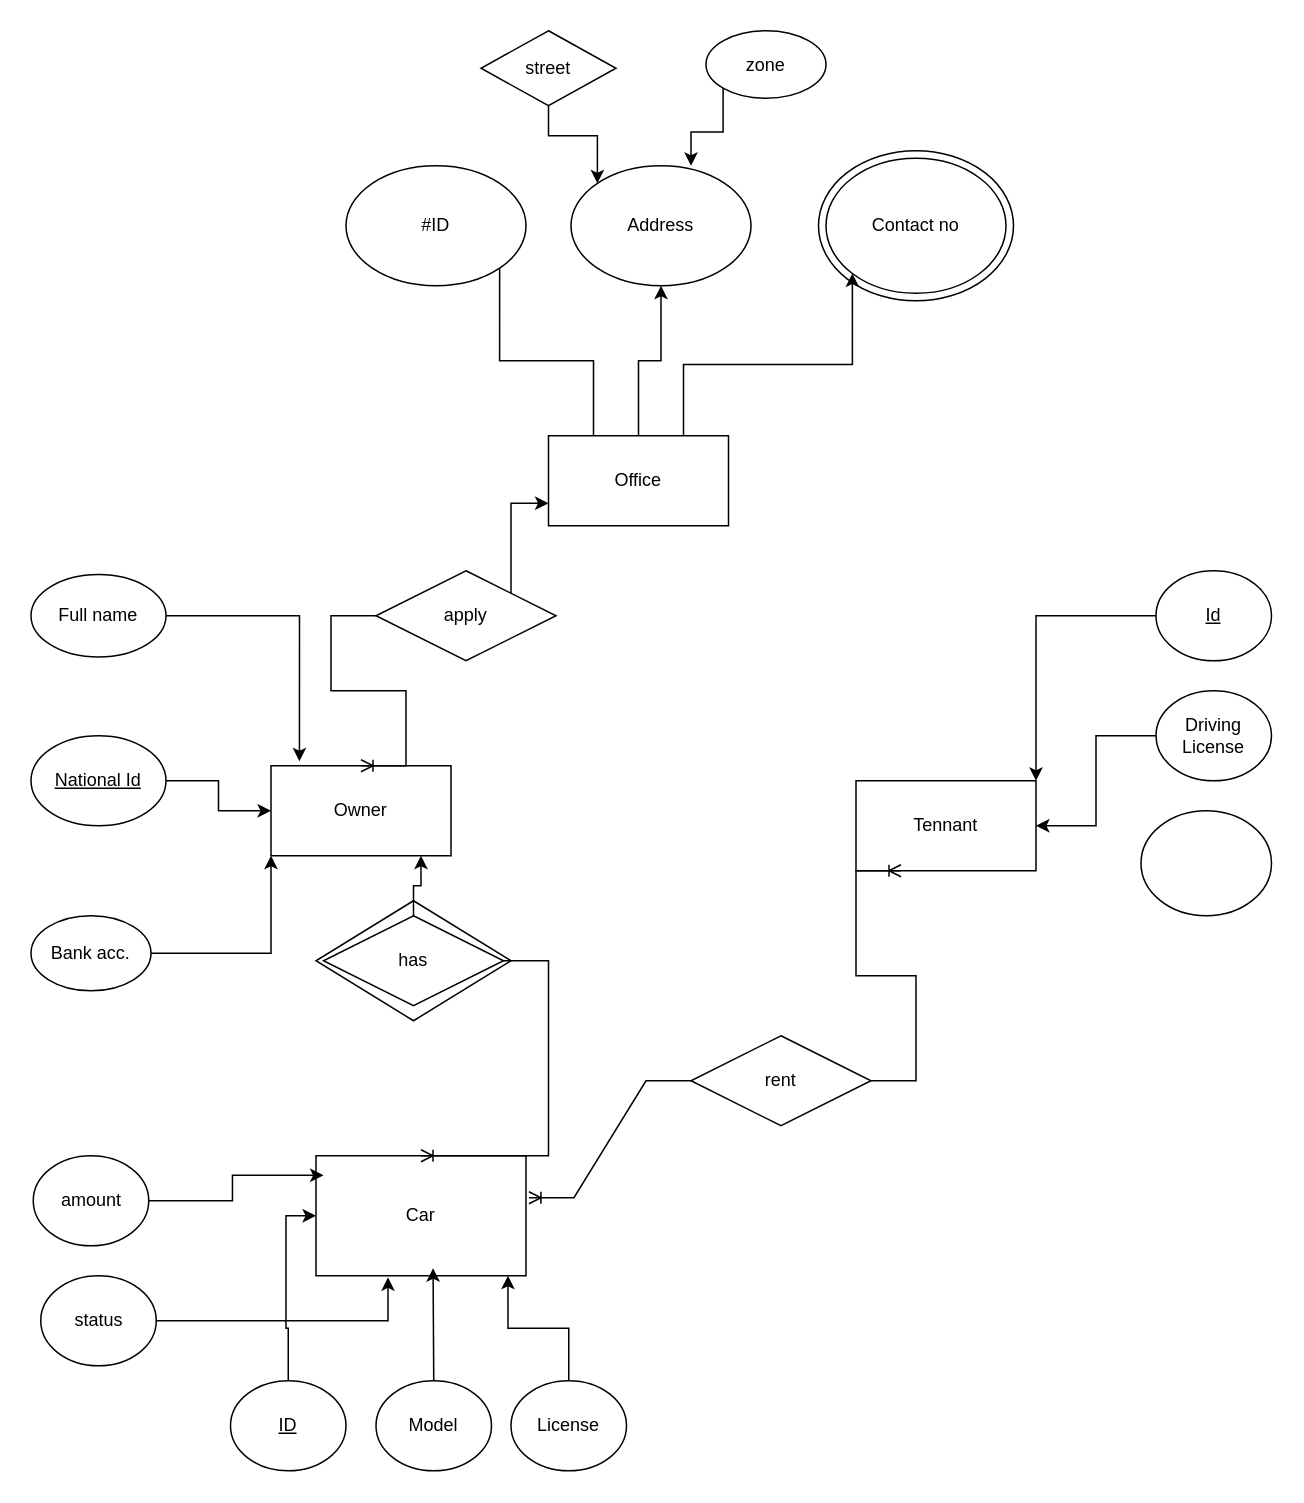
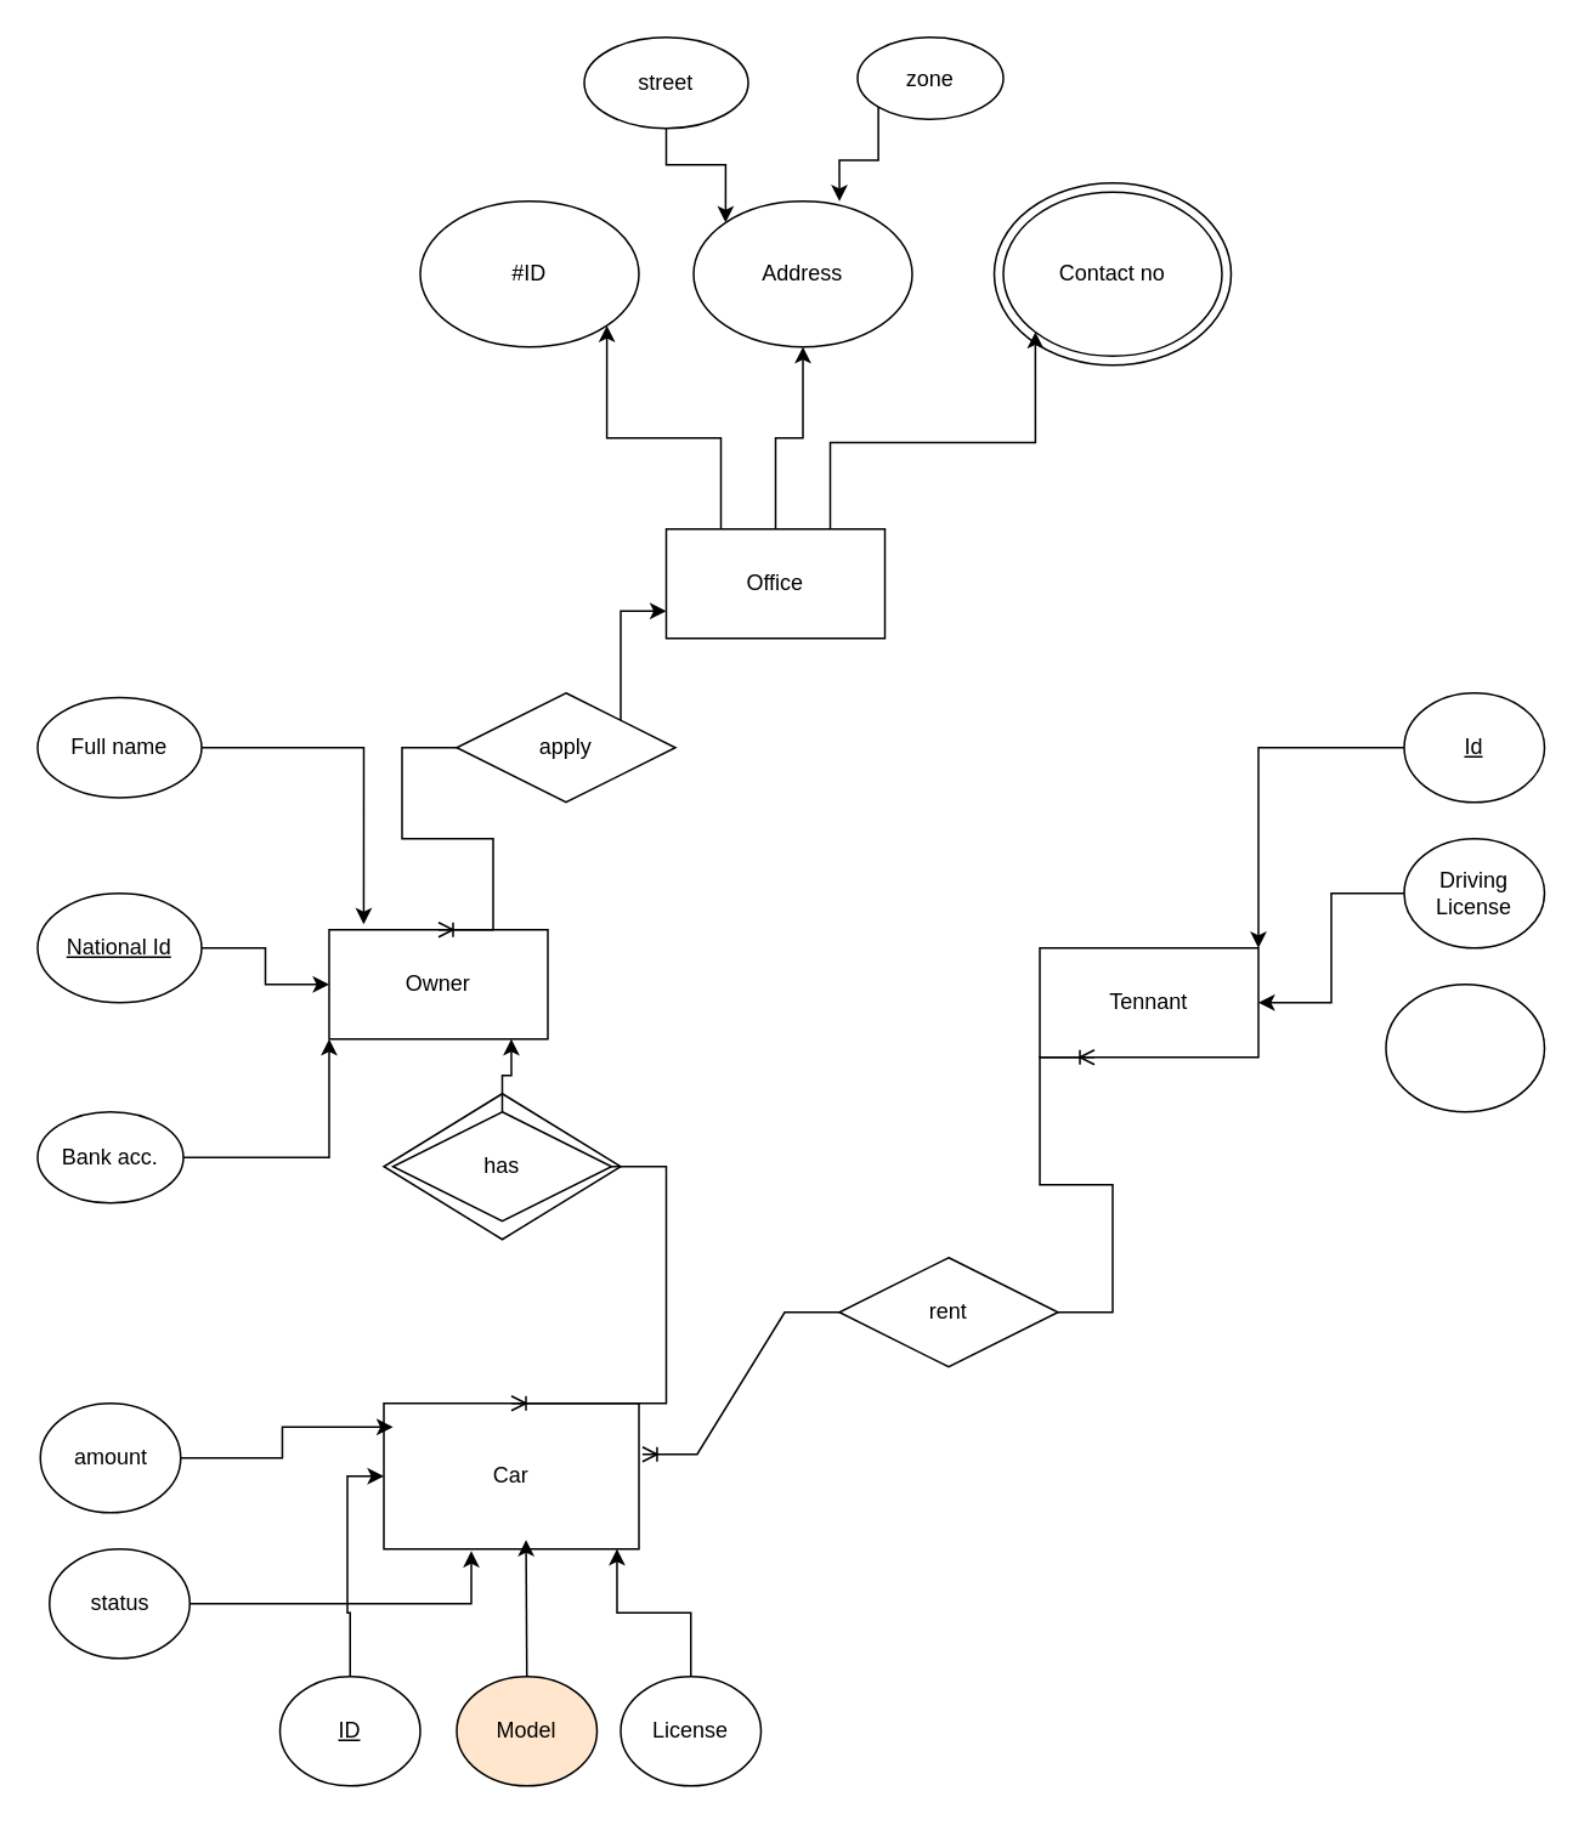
- <mxCell id="18" value="street" style="rhombus;whiteSpace=wrap;html=1;" vertex="1" parent="1"><mxGeometry x="320" y="20" width="90" height="50" as="geometry" /></mxCell>
+ <mxCell id="18" value="street" style="ellipse;whiteSpace=wrap;html=1;" vertex="1" parent="1"><mxGeometry x="320" y="20" width="90" height="50" as="geometry" /></mxCell>
- <mxCell id="6" style="edgeStyle=orthogonalEdgeStyle;rounded=0;orthogonalLoop=1;jettySize=auto;html=1;exitX=0.25;exitY=0;exitDx=0;exitDy=0;entryX=1;entryY=1;entryDx=0;entryDy=0;endArrow=none;" edge="1" parent="1" source="9" target="10"><mxGeometry relative="1" as="geometry" /></mxCell>
+ <mxCell id="6" style="edgeStyle=orthogonalEdgeStyle;rounded=0;orthogonalLoop=1;jettySize=auto;html=1;exitX=0.25;exitY=0;exitDx=0;exitDy=0;entryX=1;entryY=1;entryDx=0;entryDy=0;" edge="1" parent="1" source="9" target="10"><mxGeometry relative="1" as="geometry" /></mxCell>
- <mxCell id="37" value="Model" style="ellipse;whiteSpace=wrap;html=1;" vertex="1" parent="1"><mxGeometry x="250" y="920" width="77" height="60" as="geometry" /></mxCell>
+ <mxCell id="37" value="Model" style="ellipse;whiteSpace=wrap;html=1;fillColor=#ffe6cc;" vertex="1" parent="1"><mxGeometry x="250" y="920" width="77" height="60" as="geometry" /></mxCell>
